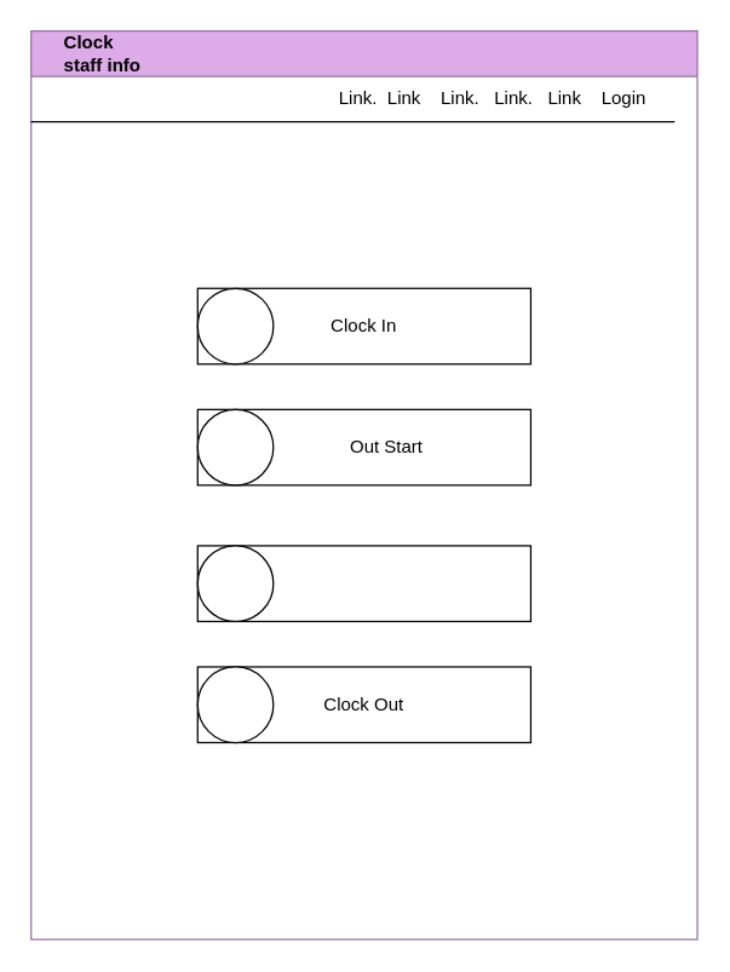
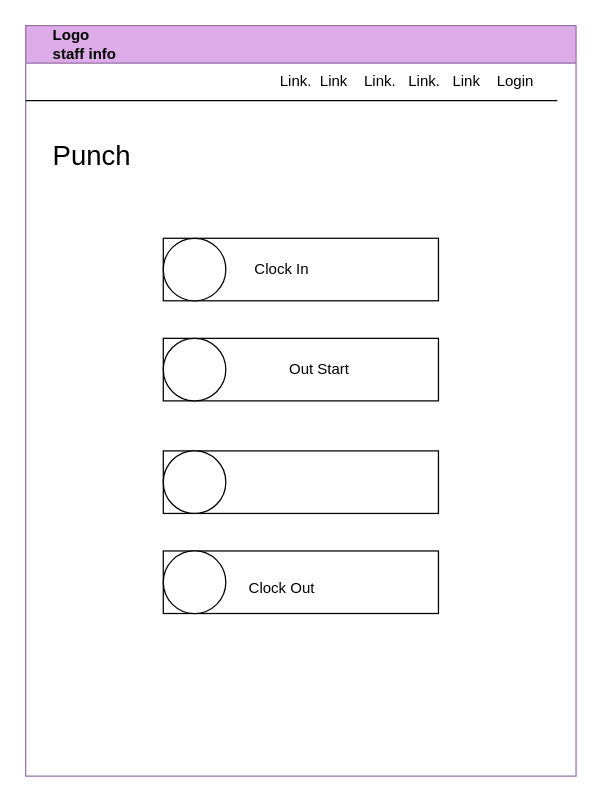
- <mxCell id="2" value="&amp;nbsp; &amp;nbsp; &amp;nbsp; Clock&lt;div&gt;&amp;nbsp; &amp;nbsp; &amp;nbsp; staff info&lt;/div&gt;" style="swimlane;whiteSpace=wrap;html=1;align=left;startSize=30;fillColor=#DDABE7;strokeColor=#9673a6;" vertex="1" parent="1"><mxGeometry x="20" y="20" width="440" height="600" as="geometry" /></mxCell>
+ <mxCell id="2" value="&amp;nbsp; &amp;nbsp; &amp;nbsp; Logo&lt;div&gt;&amp;nbsp; &amp;nbsp; &amp;nbsp; staff info&lt;/div&gt;" style="swimlane;whiteSpace=wrap;html=1;align=left;startSize=30;fillColor=#DDABE7;strokeColor=#9673a6;" vertex="1" parent="1"><mxGeometry x="20" y="20" width="440" height="600" as="geometry" /></mxCell>
+ <mxCell id="4" value="&lt;font style=&quot;font-size: 22px;&quot;&gt;Punch&lt;/font&gt;" style="text;html=1;align=left;verticalAlign=middle;whiteSpace=wrap;rounded=0;" vertex="1" parent="2"><mxGeometry x="20" y="90" width="80" height="30" as="geometry" /></mxCell>
- <mxCell id="13" value="Clock In" style="text;html=1;align=center;verticalAlign=middle;whiteSpace=wrap;rounded=0;" vertex="1" parent="2"><mxGeometry x="190" y="180" width="60" height="30" as="geometry" /></mxCell>
+ <mxCell id="13" value="Clock In" style="text;html=1;align=center;verticalAlign=middle;whiteSpace=wrap;rounded=0;" vertex="1" parent="2"><mxGeometry x="175" y="180" width="60" height="30" as="geometry" /></mxCell>
- <mxCell id="14" value="Clock Out" style="text;html=1;align=center;verticalAlign=middle;whiteSpace=wrap;rounded=0;" vertex="1" parent="2"><mxGeometry x="190" y="430" width="60" height="30" as="geometry" /></mxCell>
+ <mxCell id="14" value="Clock Out" style="text;html=1;align=center;verticalAlign=middle;whiteSpace=wrap;rounded=0;" vertex="1" parent="2"><mxGeometry x="175" y="435" width="60" height="30" as="geometry" /></mxCell>
